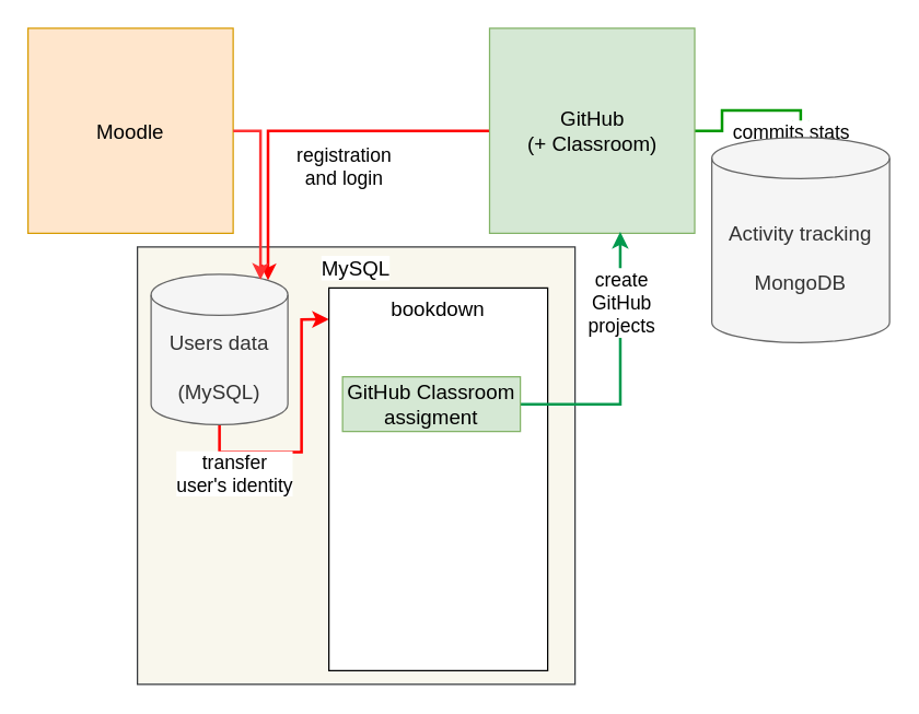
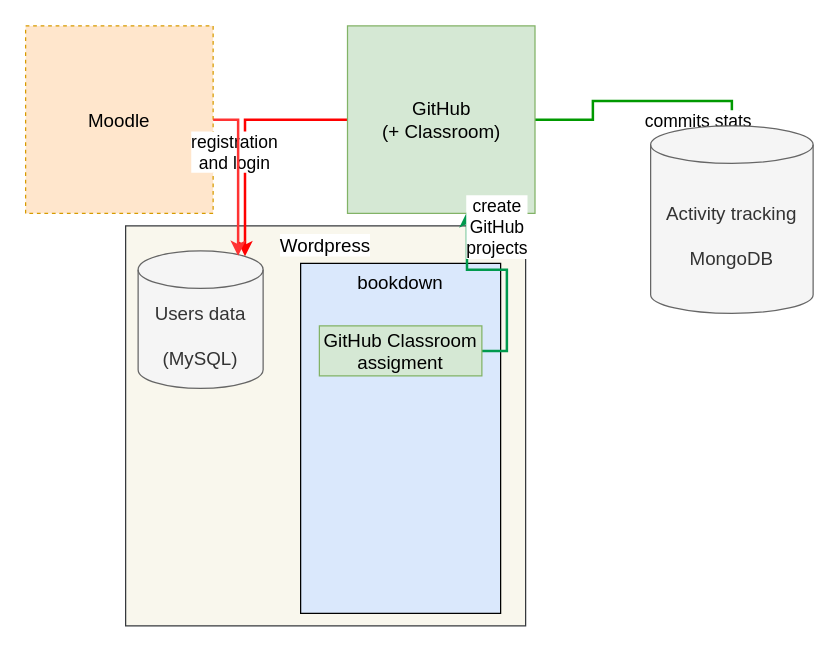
- <mxCell id="2" value="Moodle" style="whiteSpace=wrap;html=1;aspect=fixed;fillColor=#ffe6cc;strokeColor=#d79b00;fontSize=15;" parent="1" vertex="1"><mxGeometry x="20" y="20" width="150" height="150" as="geometry" /></mxCell>
+ <mxCell id="2" value="Moodle" style="whiteSpace=wrap;html=1;aspect=fixed;fillColor=#ffe6cc;strokeColor=#d79b00;fontSize=15;dashed=1;" parent="1" vertex="1"><mxGeometry x="20" y="20" width="150" height="150" as="geometry" /></mxCell>
- <mxCell id="10" value="GitHub&lt;br&gt;(+ Classroom)" style="whiteSpace=wrap;html=1;aspect=fixed;fillColor=#d5e8d4;strokeColor=#82b366;fontSize=15;" parent="1" vertex="1"><mxGeometry x="357.5" y="20" width="150" height="150" as="geometry" /></mxCell>
+ <mxCell id="10" value="GitHub&lt;br&gt;(+ Classroom)" style="whiteSpace=wrap;html=1;aspect=fixed;fillColor=#d5e8d4;strokeColor=#82b366;fontSize=15;" parent="1" vertex="1"><mxGeometry x="277.5" y="20" width="150" height="150" as="geometry" /></mxCell>
- <mxCell id="3" value="MySQL" style="whiteSpace=wrap;html=1;aspect=fixed;horizontal=1;verticalAlign=top;labelBackgroundColor=#ffffff;fillColor=#f9f7ed;strokeColor=#36393d;fontSize=15;" parent="1" vertex="1"><mxGeometry x="100" y="180" width="320" height="320" as="geometry" /></mxCell>
+ <mxCell id="3" value="Wordpress" style="whiteSpace=wrap;html=1;aspect=fixed;horizontal=1;verticalAlign=top;labelBackgroundColor=#ffffff;fillColor=#f9f7ed;strokeColor=#36393d;fontSize=15;" parent="1" vertex="1"><mxGeometry x="100" y="180" width="320" height="320" as="geometry" /></mxCell>
- <mxCell id="15" value="GitHub Classroom assigment" style="rounded=0;whiteSpace=wrap;html=1;fontSize=15;fillColor=#d5e8d4;strokeColor=#82b366;" parent="1" vertex="1"><mxGeometry x="250" y="275" width="130" height="40" as="geometry" /></mxCell>
+ <mxCell id="15" value="GitHub Classroom assigment" style="rounded=0;whiteSpace=wrap;html=1;fontSize=15;fillColor=#d5e8d4;strokeColor=#82b366;" parent="1" vertex="1"><mxGeometry x="255" y="260" width="130" height="40" as="geometry" /></mxCell>
- <mxCell id="4" style="edgeStyle=orthogonalEdgeStyle;rounded=0;orthogonalLoop=1;jettySize=auto;html=1;exitX=0.5;exitY=1;exitDx=0;exitDy=0;exitPerimeter=0;entryX=0;entryY=0.082;entryDx=0;entryDy=0;entryPerimeter=0;strokeColor=#FF0000;strokeWidth=2;" parent="1" source="6" target="12" edge="1"><mxGeometry relative="1" as="geometry"><Array as="points"><mxPoint x="160" y="330" /><mxPoint x="220" y="330" /><mxPoint x="220" y="233" /></Array></mxGeometry></mxCell>
- <mxCell id="5" value="transfer&lt;br style=&quot;font-size: 14px;&quot;&gt;user's identity" style="edgeLabel;html=1;align=center;verticalAlign=middle;resizable=0;points=[];fontSize=14;" parent="4" vertex="1" connectable="0"><mxGeometry x="0.445" y="1" relative="1" as="geometry"><mxPoint x="-49" y="77" as="offset" /></mxGeometry></mxCell>
- <mxCell id="12" value="bookdown" style="rounded=0;whiteSpace=wrap;html=1;verticalAlign=top;fontSize=15;" parent="1" vertex="1"><mxGeometry x="240" y="210" width="160" height="280" as="geometry" /></mxCell>
+ <mxCell id="12" value="bookdown" style="rounded=0;whiteSpace=wrap;html=1;verticalAlign=top;fontSize=15;fillColor=#dae8fc;" parent="1" vertex="1"><mxGeometry x="240" y="210" width="160" height="280" as="geometry" /></mxCell>
